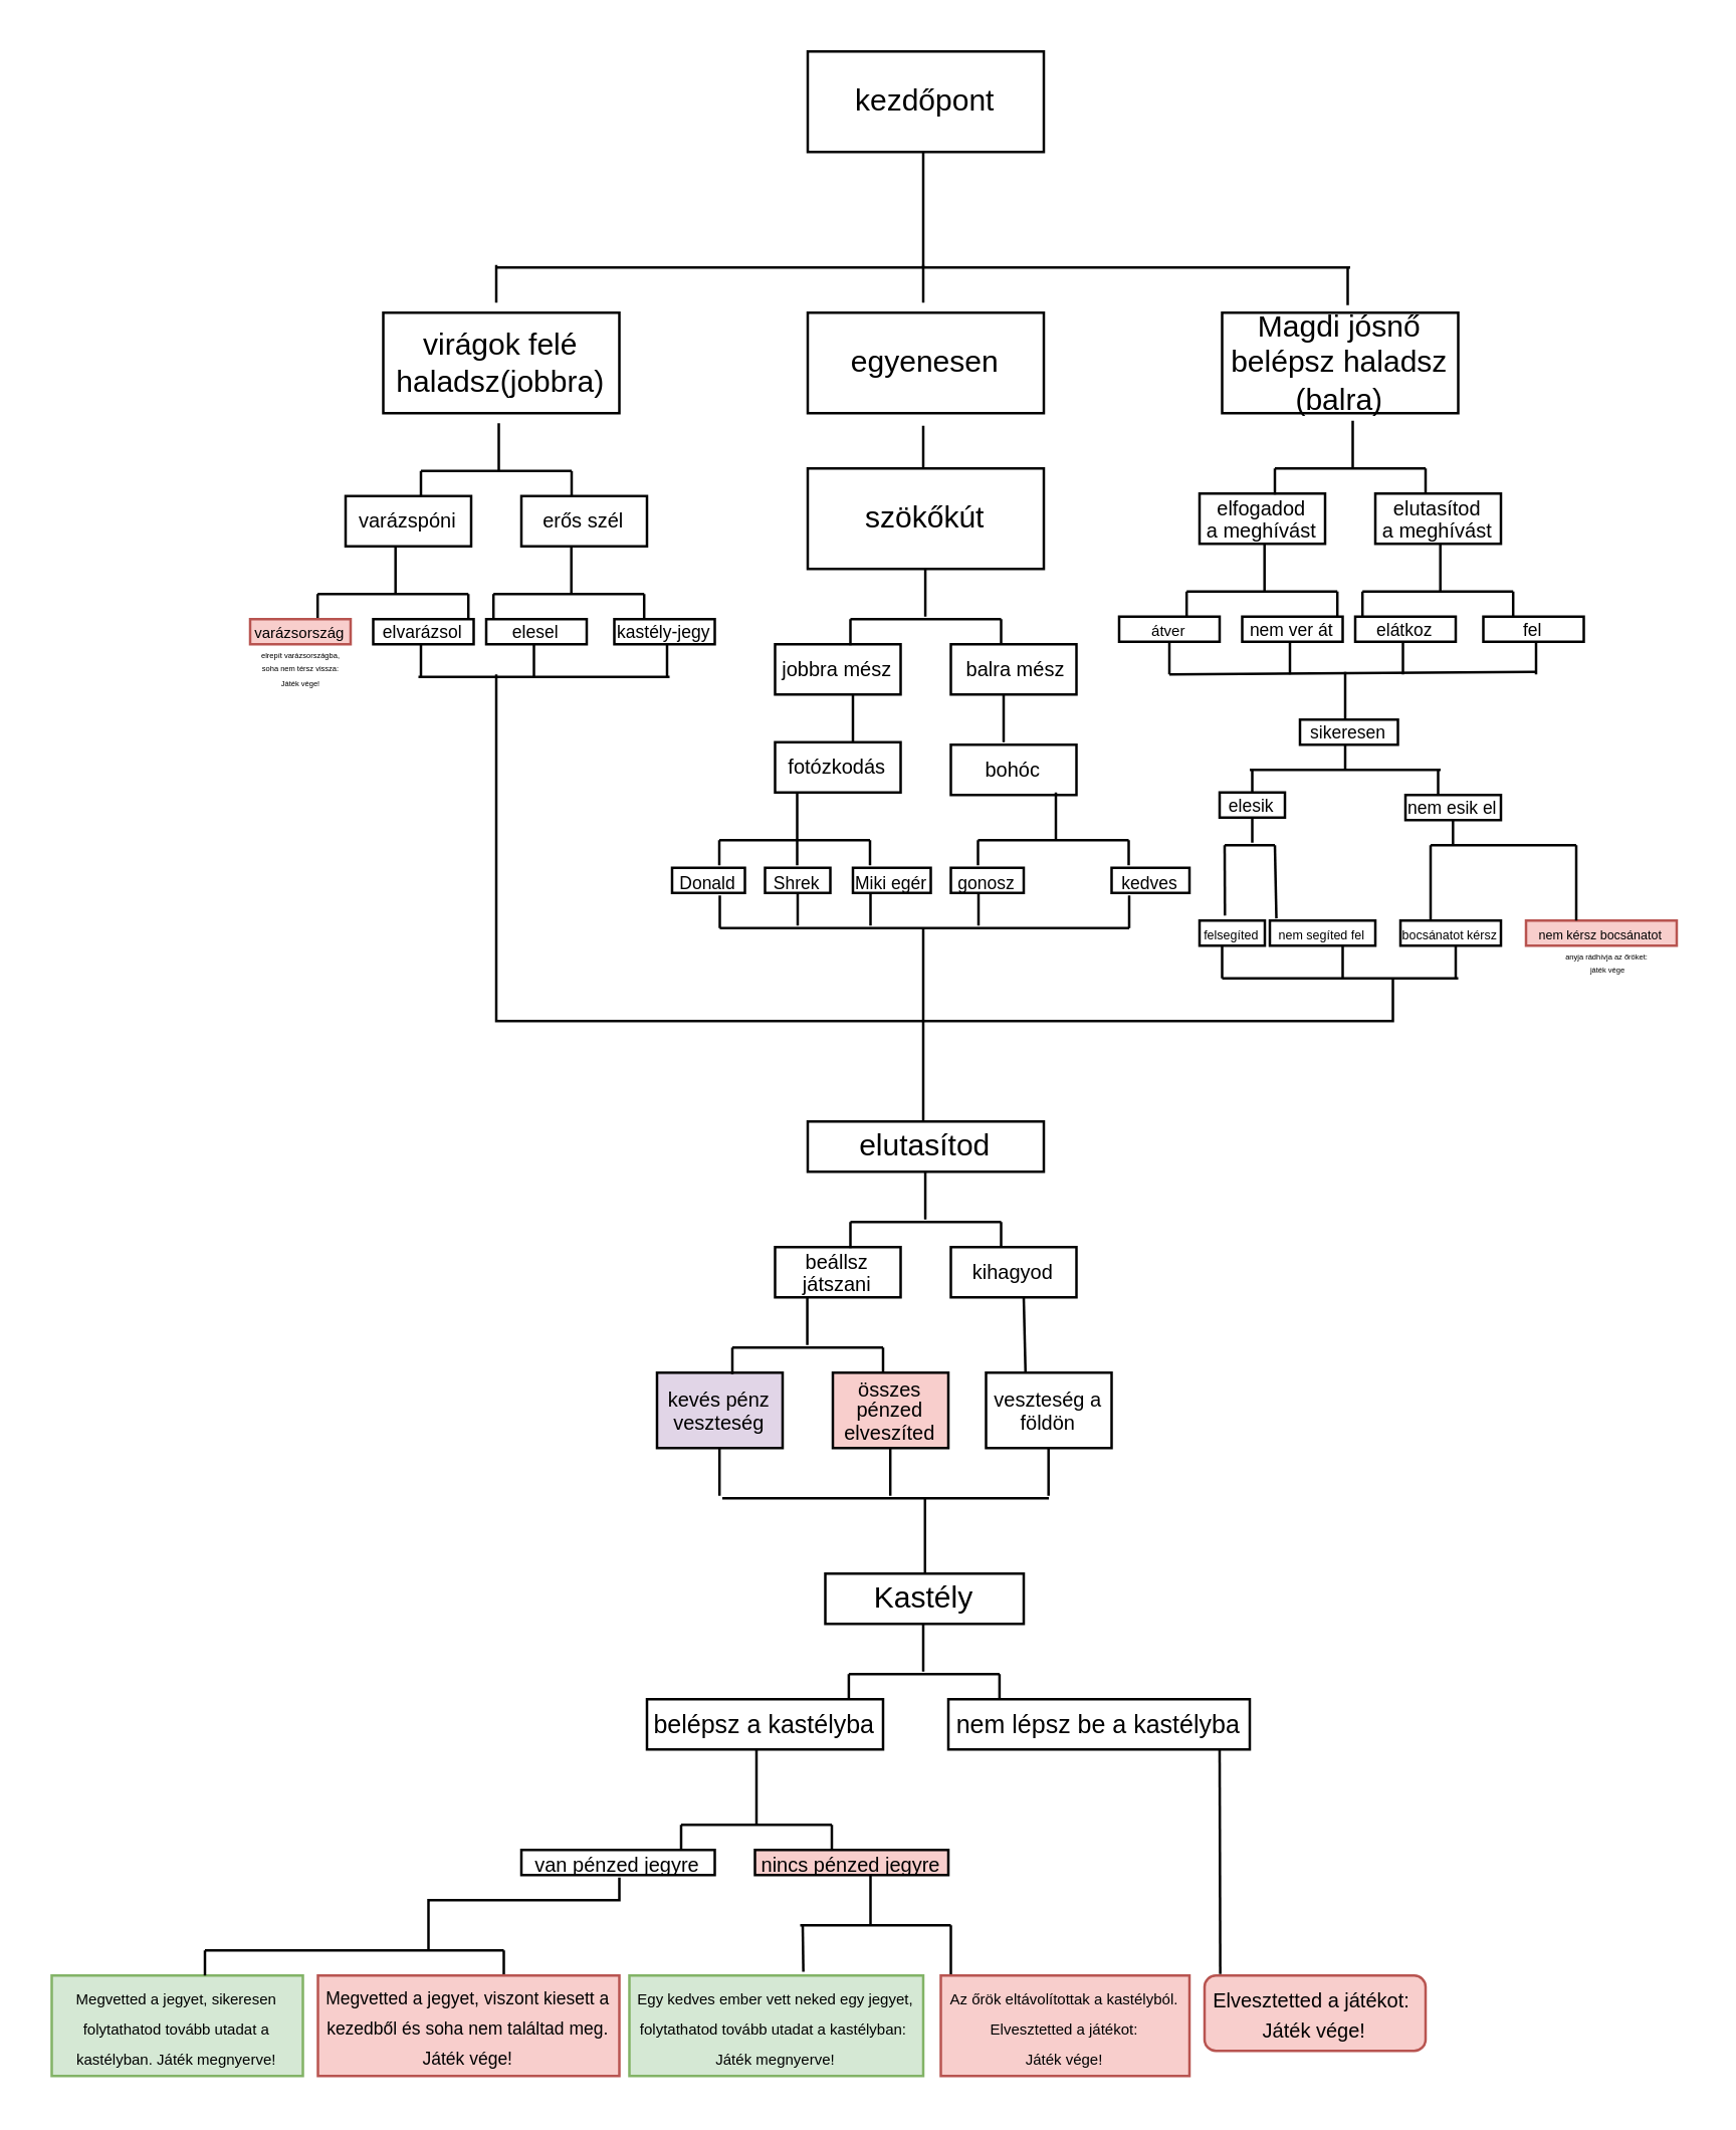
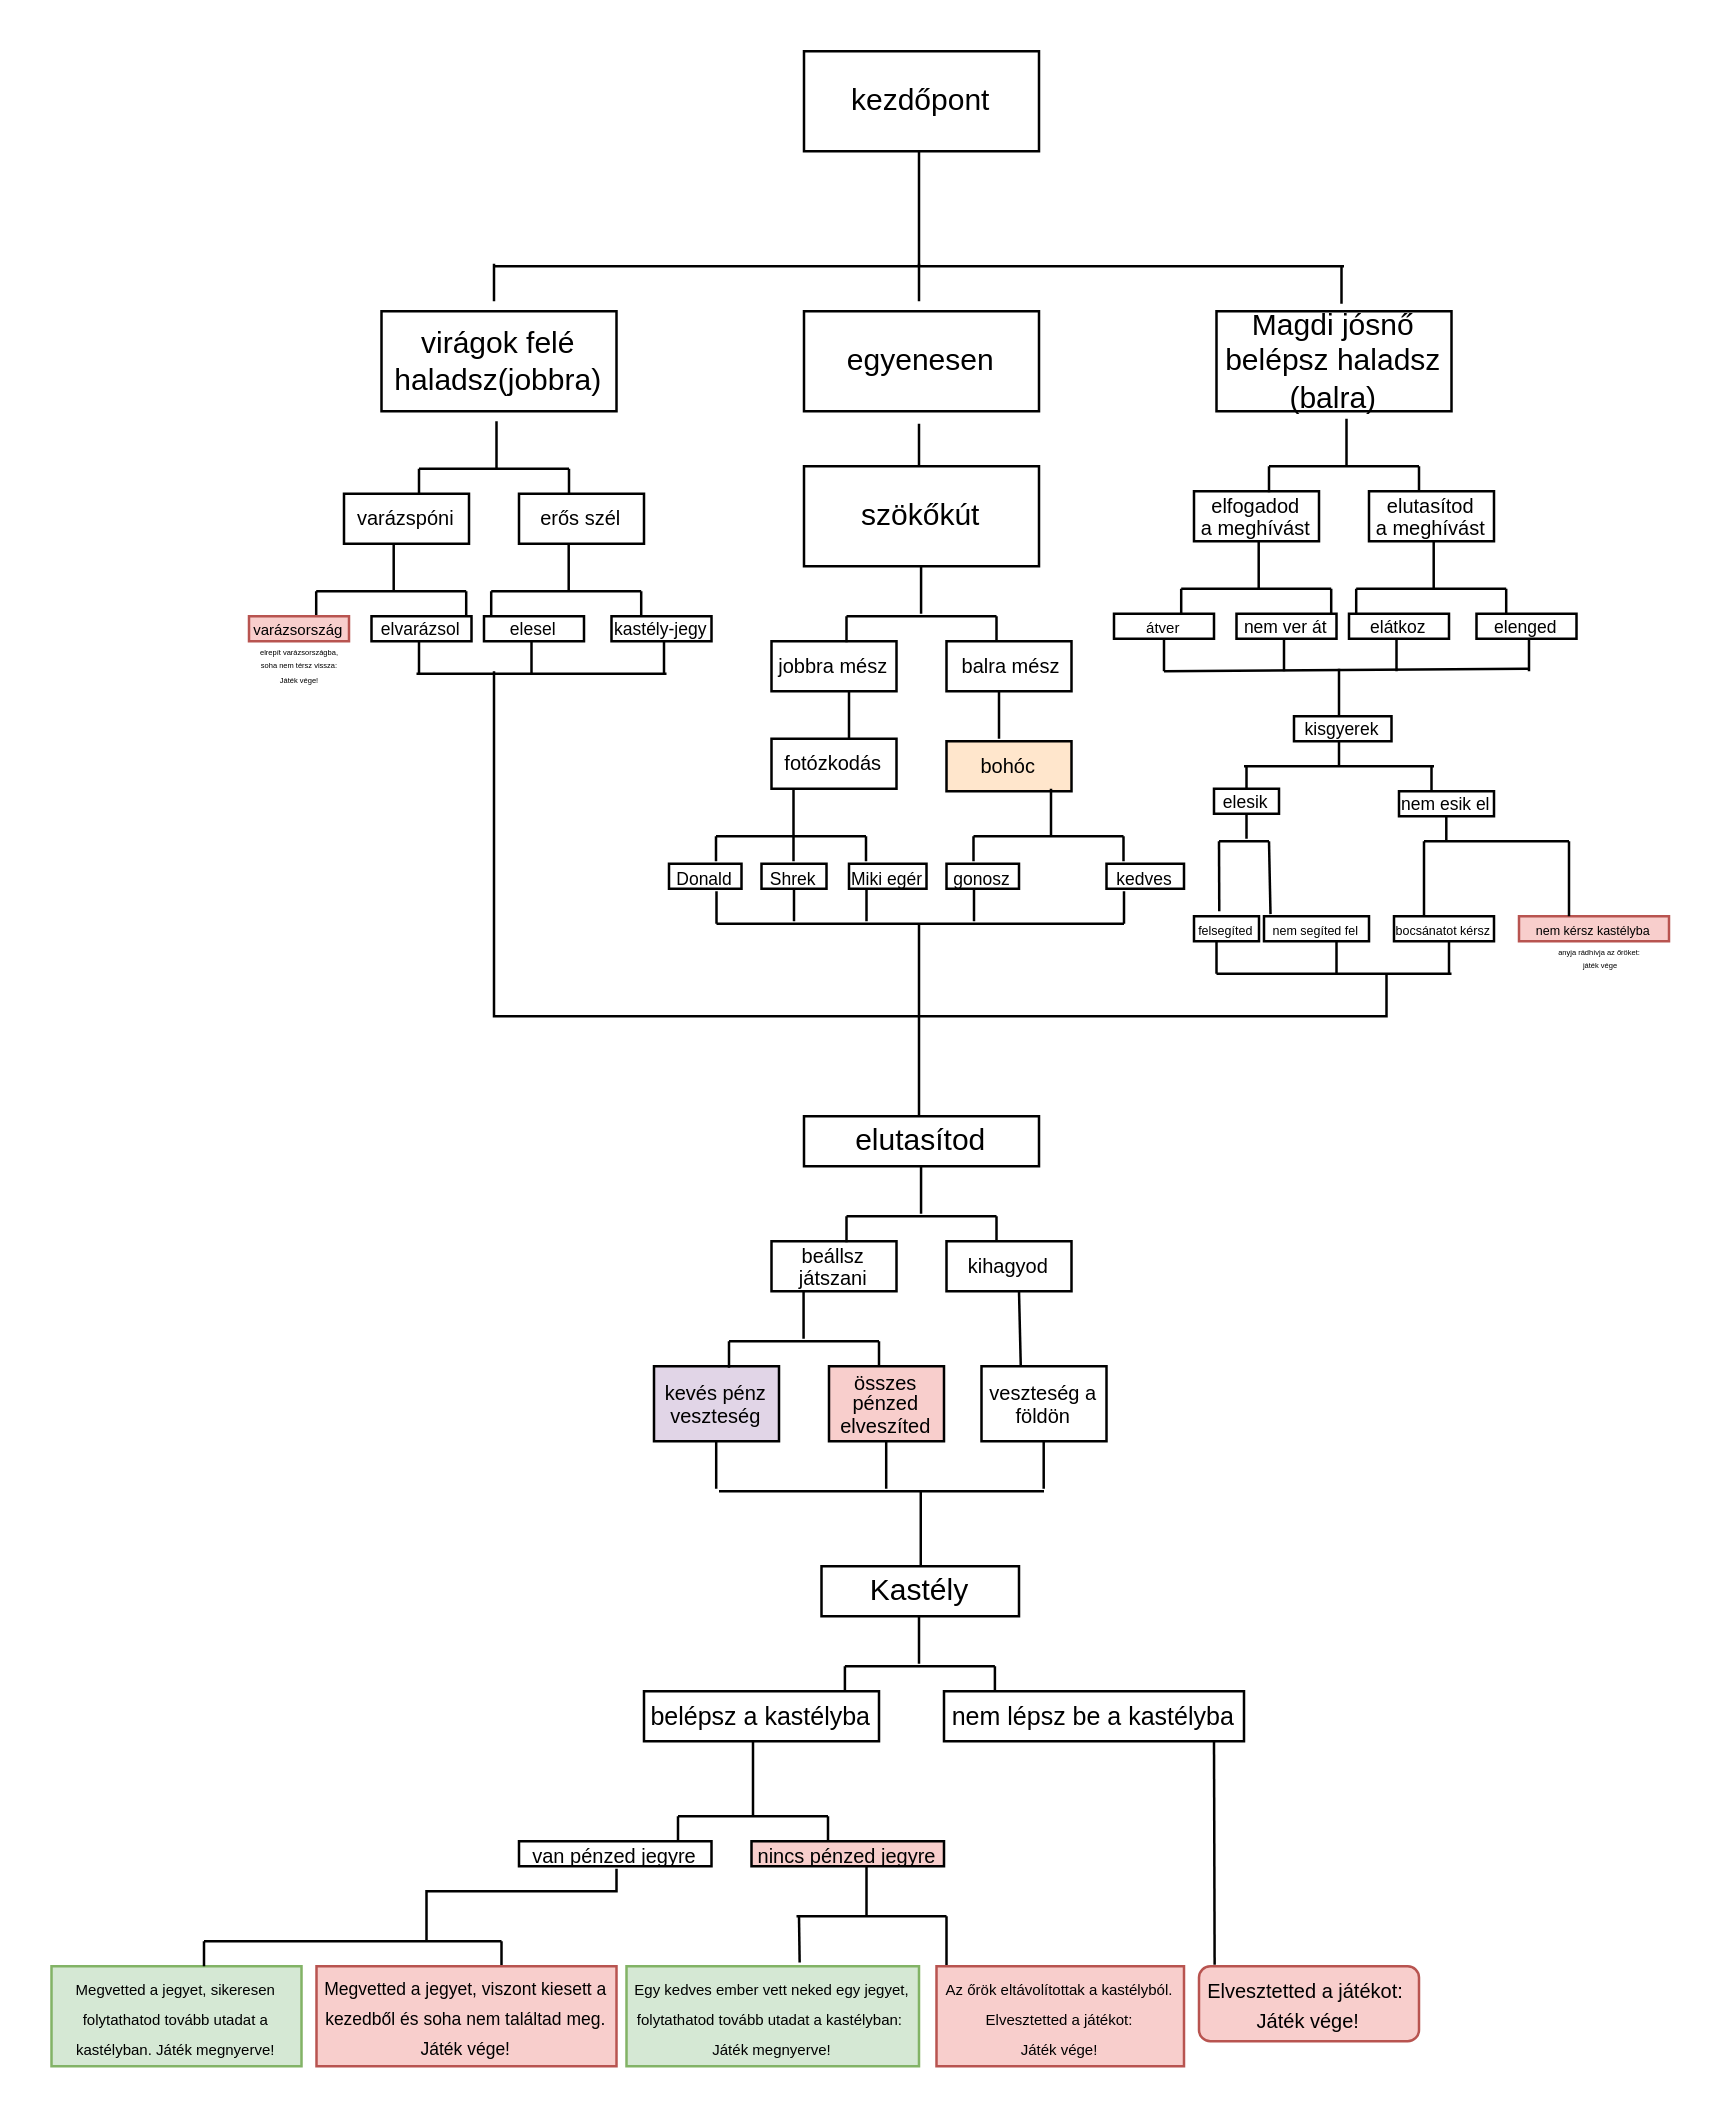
- <mxCell id="32" value="&lt;p style=&quot;line-height: 91%;&quot;&gt;&lt;span style=&quot;font-size: 7px;&quot;&gt;fel&lt;/span&gt;&lt;/p&gt;" style="rounded=0;whiteSpace=wrap;html=1;" vertex="1" parent="1"><mxGeometry x="590" y="245" width="40" height="10" as="geometry" /></mxCell>
+ <mxCell id="32" value="&lt;p style=&quot;line-height: 91%;&quot;&gt;&lt;span style=&quot;font-size: 7px;&quot;&gt;elenged&lt;/span&gt;&lt;/p&gt;" style="rounded=0;whiteSpace=wrap;html=1;" vertex="1" parent="1"><mxGeometry x="590" y="245" width="40" height="10" as="geometry" /></mxCell>
- <mxCell id="91" value="&lt;font style=&quot;font-size: 7px;&quot;&gt;sikeresen&lt;/font&gt;" style="whiteSpace=wrap;html=1;fontSize=9;" vertex="1" parent="1"><mxGeometry x="517" y="286" width="39" height="10" as="geometry" /></mxCell>
+ <mxCell id="91" value="&lt;font style=&quot;font-size: 7px;&quot;&gt;kisgyerek&lt;/font&gt;" style="whiteSpace=wrap;html=1;fontSize=9;" vertex="1" parent="1"><mxGeometry x="517" y="286" width="39" height="10" as="geometry" /></mxCell>
- <mxCell id="67" value="&lt;p style=&quot;line-height: 60%;&quot;&gt;&lt;span style=&quot;font-size: 8px;&quot;&gt;bohóc&lt;/span&gt;&lt;/p&gt;" style="rounded=0;whiteSpace=wrap;html=1;" vertex="1" parent="1"><mxGeometry x="378" y="296" width="50" height="20" as="geometry" /></mxCell>
+ <mxCell id="67" value="&lt;p style=&quot;line-height: 60%;&quot;&gt;&lt;span style=&quot;font-size: 8px;&quot;&gt;bohóc&lt;/span&gt;&lt;/p&gt;" style="rounded=0;whiteSpace=wrap;html=1;fillColor=#ffe6cc;" vertex="1" parent="1"><mxGeometry x="378" y="296" width="50" height="20" as="geometry" /></mxCell>
- <mxCell id="107" value="&lt;span style=&quot;font-size: 5px;&quot;&gt;nem kérsz bocsánatot&lt;/span&gt;" style="whiteSpace=wrap;html=1;fontSize=9;fillColor=#f8cecc;strokeColor=#b85450;" vertex="1" parent="1"><mxGeometry x="607" y="366" width="60" height="10" as="geometry" /></mxCell>
+ <mxCell id="107" value="&lt;span style=&quot;font-size: 5px;&quot;&gt;nem kérsz kastélyba&lt;/span&gt;" style="whiteSpace=wrap;html=1;fontSize=9;fillColor=#f8cecc;strokeColor=#b85450;" vertex="1" parent="1"><mxGeometry x="607" y="366" width="60" height="10" as="geometry" /></mxCell>
